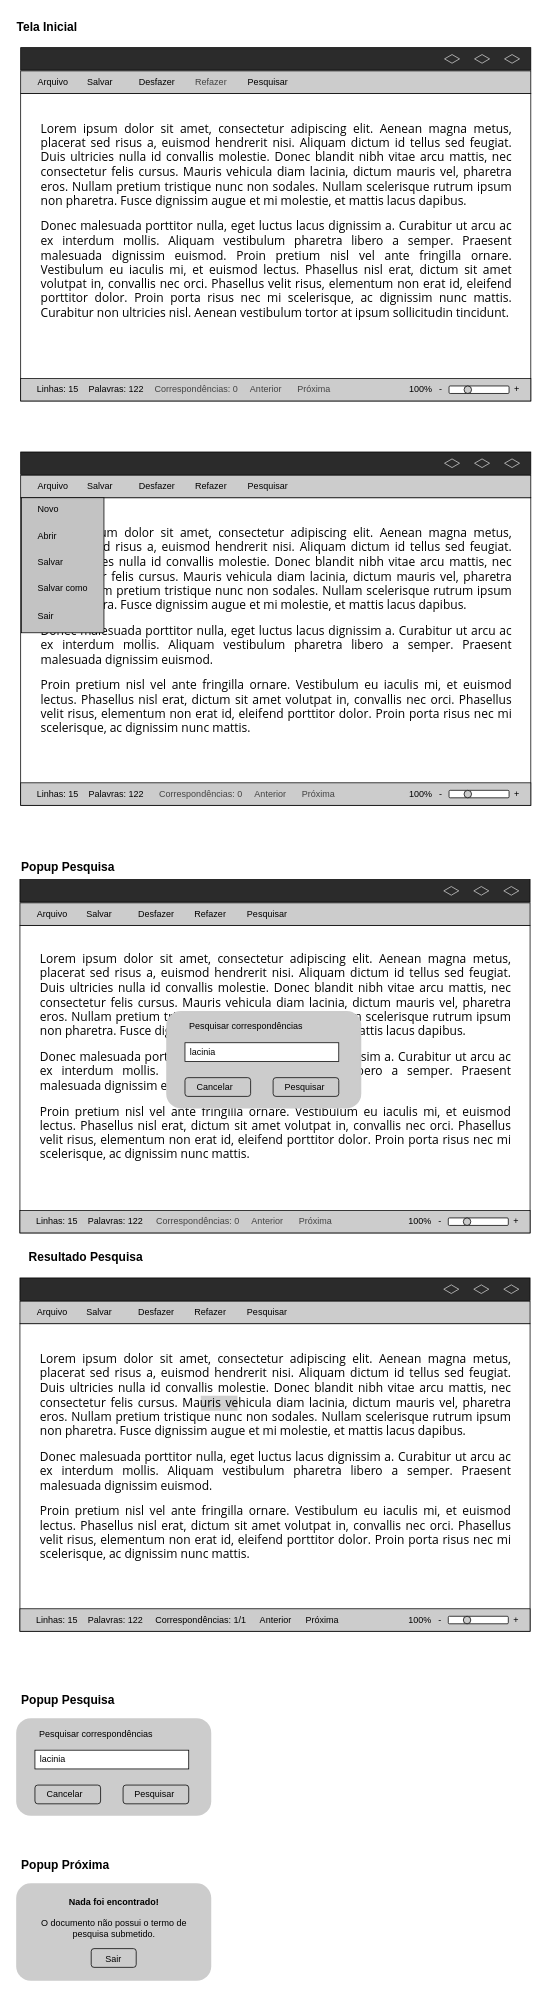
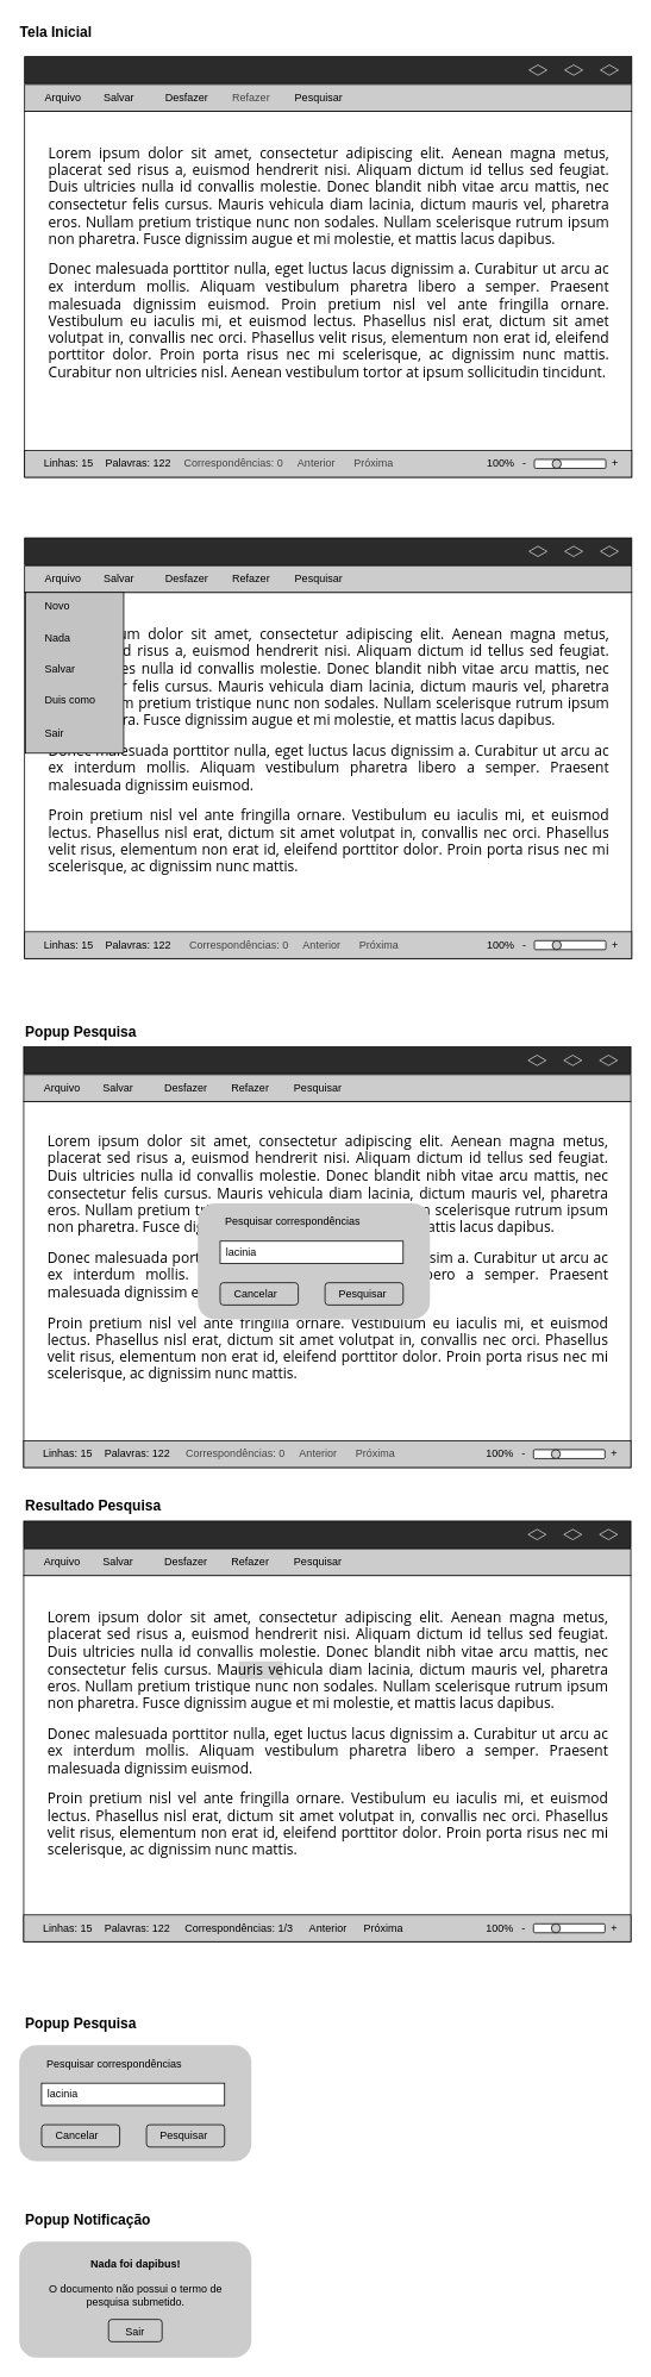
- <mxCell id="94" value="Abrir&amp;nbsp;" style="text;html=1;align=left;verticalAlign=middle;whiteSpace=wrap;rounded=0;" parent="82" vertex="1"><mxGeometry x="21" y="97" width="100" height="30" as="geometry" /></mxCell>
+ <mxCell id="94" value="Nada&amp;nbsp;" style="text;html=1;align=left;verticalAlign=middle;whiteSpace=wrap;rounded=0;" parent="82" vertex="1"><mxGeometry x="21" y="97" width="100" height="30" as="geometry" /></mxCell>
- <mxCell id="92" value="Salvar como" style="text;html=1;align=left;verticalAlign=middle;whiteSpace=wrap;rounded=0;" parent="82" vertex="1"><mxGeometry x="21" y="167" width="80" height="30" as="geometry" /></mxCell>
+ <mxCell id="92" value="Duis como" style="text;html=1;align=left;verticalAlign=middle;whiteSpace=wrap;rounded=0;" parent="82" vertex="1"><mxGeometry x="21" y="167" width="80" height="30" as="geometry" /></mxCell>
- <mxCell id="38" value="Resultado Pesquisa" style="text;html=1;align=left;verticalAlign=middle;whiteSpace=wrap;rounded=0;fontSize=16;fontStyle=1" parent="1" vertex="1"><mxGeometry x="36" y="1660" width="170" height="30" as="geometry" /></mxCell>
+ <mxCell id="38" value="Resultado Pesquisa" style="text;html=1;align=left;verticalAlign=middle;whiteSpace=wrap;rounded=0;fontSize=16;fontStyle=1" parent="1" vertex="1"><mxGeometry x="26" y="1670" width="170" height="30" as="geometry" /></mxCell>
- <mxCell id="135" value="Correspondências: 1/1" style="text;html=1;align=left;verticalAlign=middle;rounded=0;fontColor=default;" parent="134" vertex="1"><mxGeometry width="120" height="30" as="geometry" /></mxCell>
+ <mxCell id="135" value="Correspondências: 1/3" style="text;html=1;align=left;verticalAlign=middle;rounded=0;fontColor=default;" parent="134" vertex="1"><mxGeometry width="120" height="30" as="geometry" /></mxCell>
- <mxCell id="55" value="Popup Próxima" style="text;html=1;align=left;verticalAlign=middle;whiteSpace=wrap;rounded=0;fontSize=16;fontStyle=1" parent="1" vertex="1"><mxGeometry x="26" y="2470" width="170" height="30" as="geometry" /></mxCell>
+ <mxCell id="55" value="Popup Notificação" style="text;html=1;align=left;verticalAlign=middle;whiteSpace=wrap;rounded=0;fontSize=16;fontStyle=1" parent="1" vertex="1"><mxGeometry x="26" y="2470" width="170" height="30" as="geometry" /></mxCell>
- <mxCell id="41" value="Nada foi encontrado!" style="text;html=1;align=center;verticalAlign=middle;whiteSpace=wrap;rounded=0;fontStyle=1" parent="39" vertex="1"><mxGeometry x="48.75" y="10" width="162.5" height="30" as="geometry" /></mxCell>
+ <mxCell id="41" value="Nada foi dapibus!" style="text;html=1;align=center;verticalAlign=middle;whiteSpace=wrap;rounded=0;fontStyle=1" parent="39" vertex="1"><mxGeometry x="48.75" y="10" width="162.5" height="30" as="geometry" /></mxCell>
